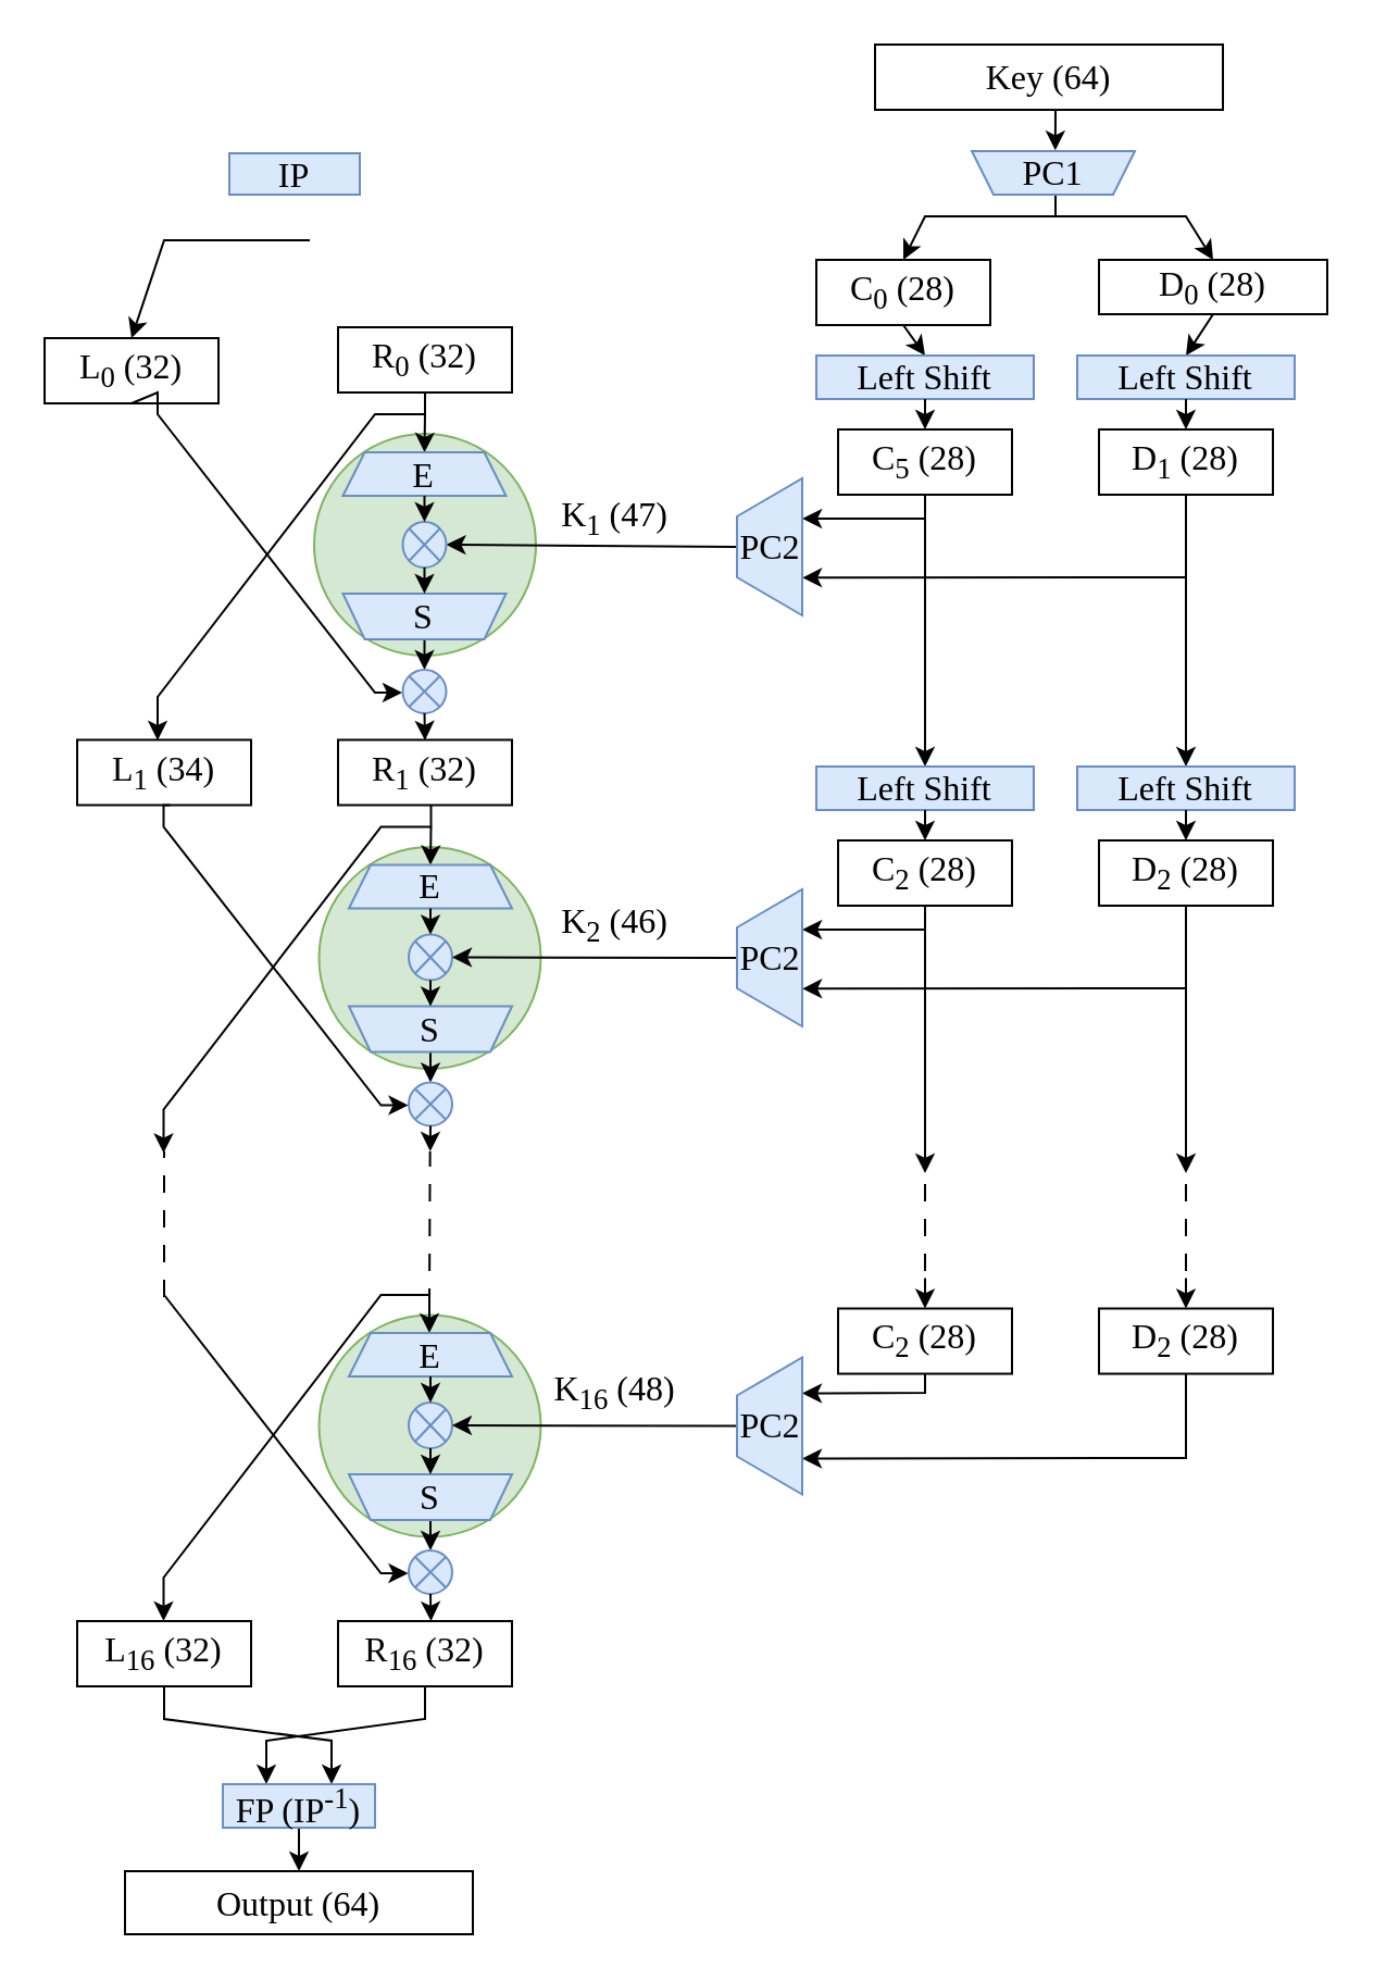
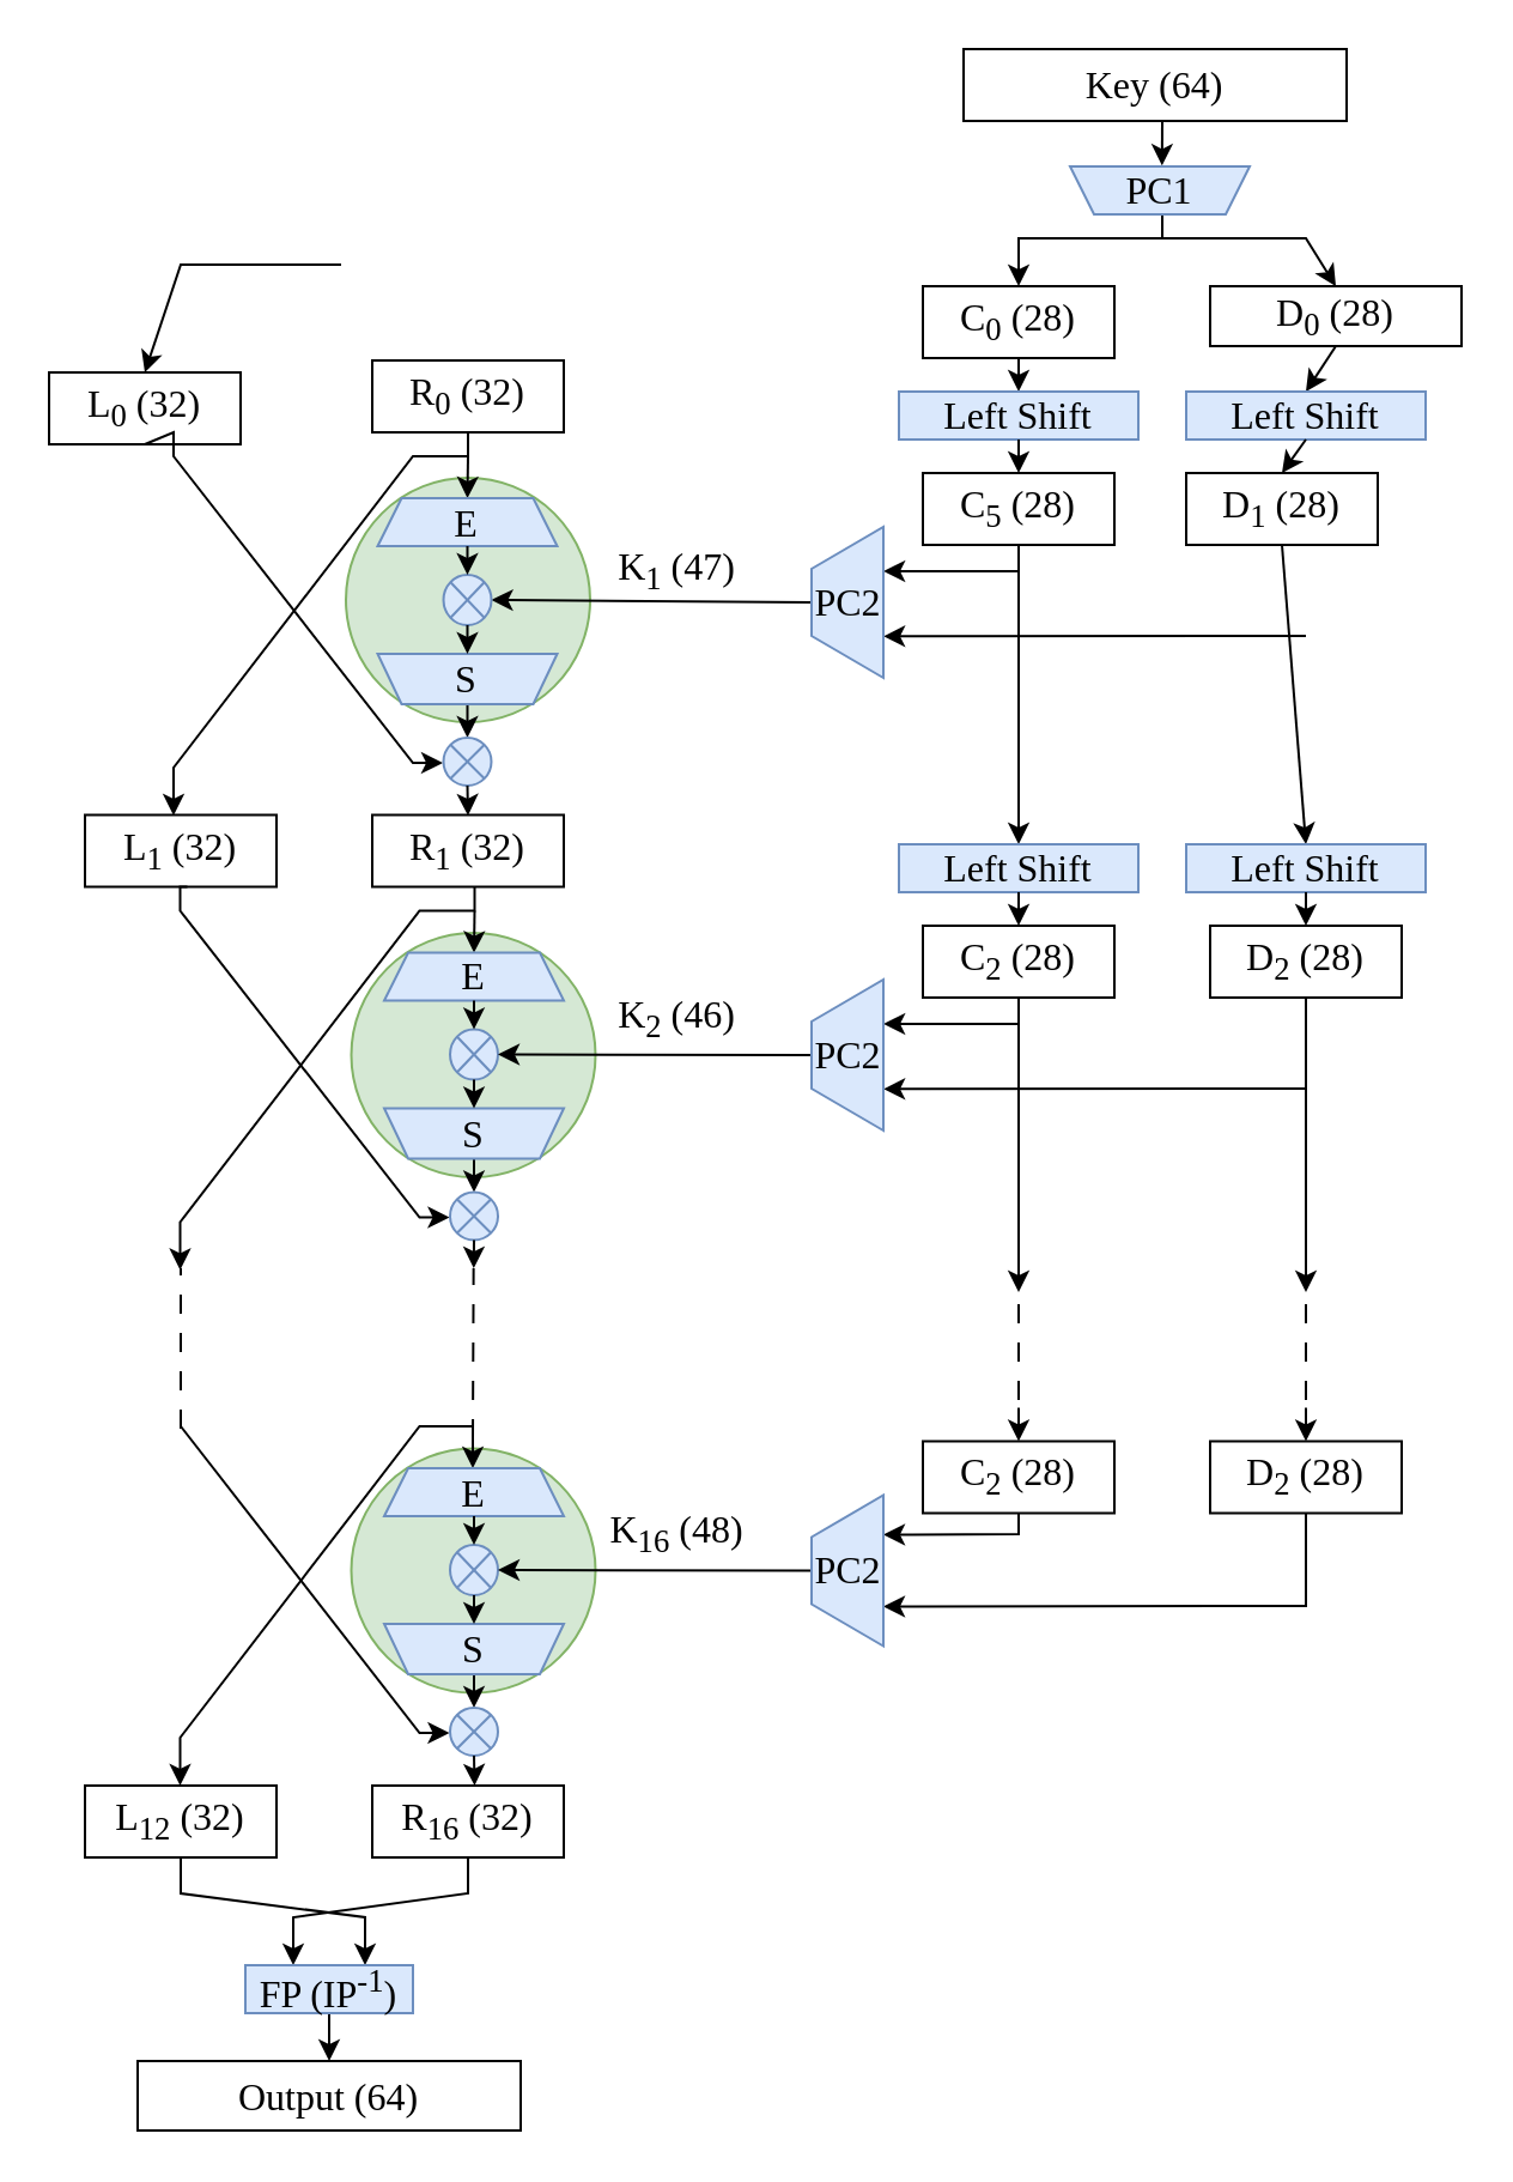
- <mxCell id="13" value="&lt;font style=&quot;font-size: 16px;&quot; face=&quot;Comic Sans MS&quot;&gt;IP&lt;/font&gt;" style="rounded=0;whiteSpace=wrap;html=1;textShadow=0;fillColor=#dae8fc;strokeColor=#6c8ebf;" parent="1" vertex="1"><mxGeometry x="105" y="70" width="60" height="19" as="geometry" /></mxCell>
- <mxCell id="18" value="&lt;font style=&quot;font-size: 16px;&quot; face=&quot;Comic Sans MS&quot;&gt;C&lt;sub&gt;0&lt;/sub&gt;&lt;/font&gt;&lt;span style=&quot;font-family: &amp;quot;Comic Sans MS&amp;quot;; font-size: 16px;&quot;&gt;&amp;nbsp;(28)&lt;/span&gt;" style="rounded=0;whiteSpace=wrap;html=1;" parent="1" vertex="1"><mxGeometry x="375" y="119" width="80" height="30" as="geometry" /></mxCell>
+ <mxCell id="18" value="&lt;font style=&quot;font-size: 16px;&quot; face=&quot;Comic Sans MS&quot;&gt;C&lt;sub&gt;0&lt;/sub&gt;&lt;/font&gt;&lt;span style=&quot;font-family: &amp;quot;Comic Sans MS&amp;quot;; font-size: 16px;&quot;&gt;&amp;nbsp;(28)&lt;/span&gt;" style="rounded=0;whiteSpace=wrap;html=1;" parent="1" vertex="1"><mxGeometry x="385" y="119" width="80" height="30" as="geometry" /></mxCell>
- <mxCell id="27" value="&lt;font face=&quot;Comic Sans MS&quot; style=&quot;font-size: 16px;&quot;&gt;D&lt;sub style=&quot;&quot;&gt;1&lt;/sub&gt;&lt;/font&gt;&lt;span style=&quot;font-family: &amp;quot;Comic Sans MS&amp;quot;; font-size: 16px;&quot;&gt;&amp;nbsp;(28)&lt;/span&gt;" style="rounded=0;whiteSpace=wrap;html=1;" parent="1" vertex="1"><mxGeometry x="505" y="197" width="80" height="30" as="geometry" /></mxCell>
+ <mxCell id="27" value="&lt;font face=&quot;Comic Sans MS&quot; style=&quot;font-size: 16px;&quot;&gt;D&lt;sub style=&quot;&quot;&gt;1&lt;/sub&gt;&lt;/font&gt;&lt;span style=&quot;font-family: &amp;quot;Comic Sans MS&amp;quot;; font-size: 16px;&quot;&gt;&amp;nbsp;(28)&lt;/span&gt;" style="rounded=0;whiteSpace=wrap;html=1;" parent="1" vertex="1"><mxGeometry x="495" y="197" width="80" height="30" as="geometry" /></mxCell>
- <mxCell id="45" value="&lt;font style=&quot;font-size: 16px;&quot; face=&quot;Comic Sans MS&quot;&gt;L&lt;sub&gt;1&lt;/sub&gt;&lt;/font&gt;&lt;span style=&quot;font-family: &amp;quot;Comic Sans MS&amp;quot;; font-size: 16px;&quot;&gt;&amp;nbsp;(34)&lt;/span&gt;" style="rounded=0;whiteSpace=wrap;html=1;" parent="1" vertex="1"><mxGeometry x="35" y="339.75" width="80" height="30" as="geometry" /></mxCell>
+ <mxCell id="45" value="&lt;font style=&quot;font-size: 16px;&quot; face=&quot;Comic Sans MS&quot;&gt;L&lt;sub&gt;1&lt;/sub&gt;&lt;/font&gt;&lt;span style=&quot;font-family: &amp;quot;Comic Sans MS&amp;quot;; font-size: 16px;&quot;&gt;&amp;nbsp;(32)&lt;/span&gt;" style="rounded=0;whiteSpace=wrap;html=1;" parent="1" vertex="1"><mxGeometry x="35" y="339.75" width="80" height="30" as="geometry" /></mxCell>
- <mxCell id="100" value="&lt;font style=&quot;font-size: 16px;&quot; face=&quot;Comic Sans MS&quot;&gt;L&lt;sub&gt;16&lt;/sub&gt;&lt;/font&gt;&lt;span style=&quot;font-family: &amp;quot;Comic Sans MS&amp;quot;; font-size: 16px;&quot;&gt;&amp;nbsp;(32)&lt;/span&gt;" style="rounded=0;whiteSpace=wrap;html=1;" parent="1" vertex="1"><mxGeometry x="35" y="745" width="80" height="30" as="geometry" /></mxCell>
+ <mxCell id="100" value="&lt;font style=&quot;font-size: 16px;&quot; face=&quot;Comic Sans MS&quot;&gt;L&lt;sub&gt;12&lt;/sub&gt;&lt;/font&gt;&lt;span style=&quot;font-family: &amp;quot;Comic Sans MS&amp;quot;; font-size: 16px;&quot;&gt;&amp;nbsp;(32)&lt;/span&gt;" style="rounded=0;whiteSpace=wrap;html=1;" parent="1" vertex="1"><mxGeometry x="35" y="745" width="80" height="30" as="geometry" /></mxCell>
